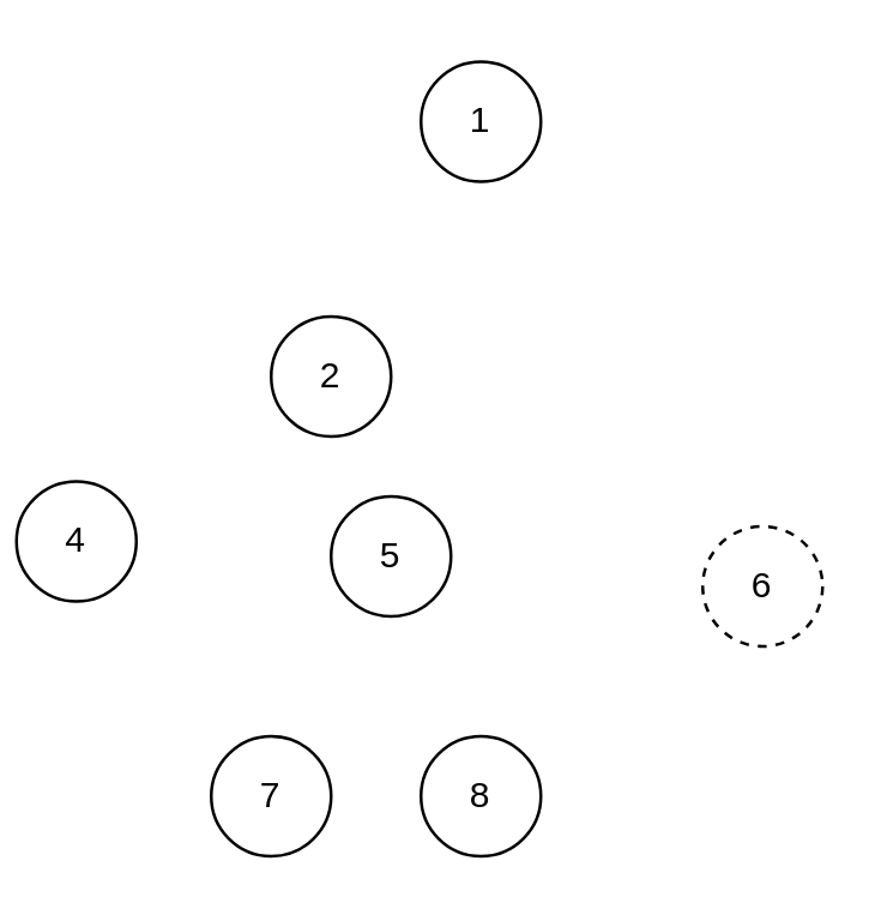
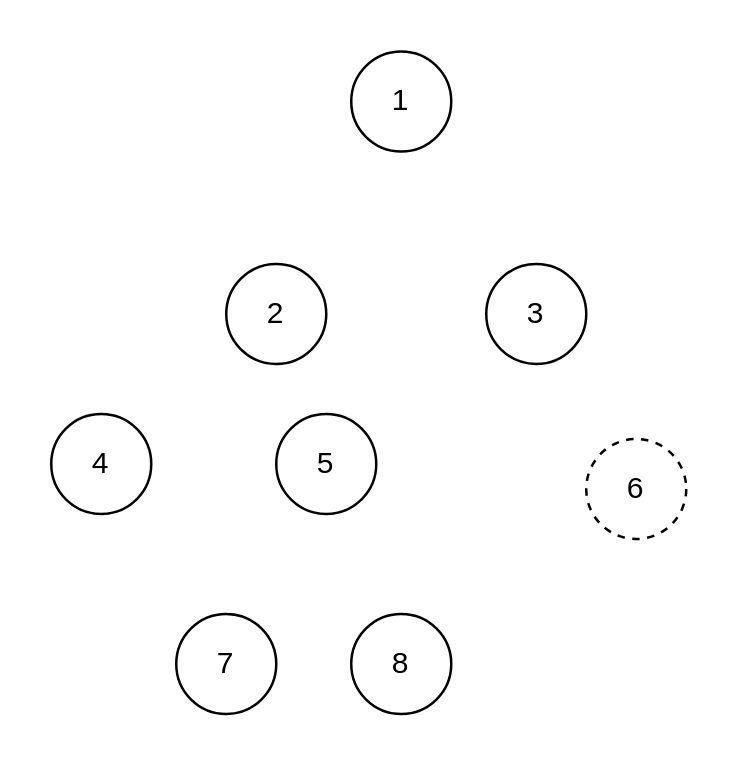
+ <mxCell id="4" value="3" style="ellipse;whiteSpace=wrap;html=1;aspect=fixed;" vertex="1" parent="1"><mxGeometry x="194" y="105" width="40" height="40" as="geometry" /></mxCell>
- <mxCell id="5" value="4" style="ellipse;whiteSpace=wrap;html=1;aspect=fixed;" vertex="1" parent="1"><mxGeometry x="5" y="160" width="40" height="40" as="geometry" /></mxCell>
+ <mxCell id="5" value="4" style="ellipse;whiteSpace=wrap;html=1;aspect=fixed;" vertex="1" parent="1"><mxGeometry x="20" y="165" width="40" height="40" as="geometry" /></mxCell>
